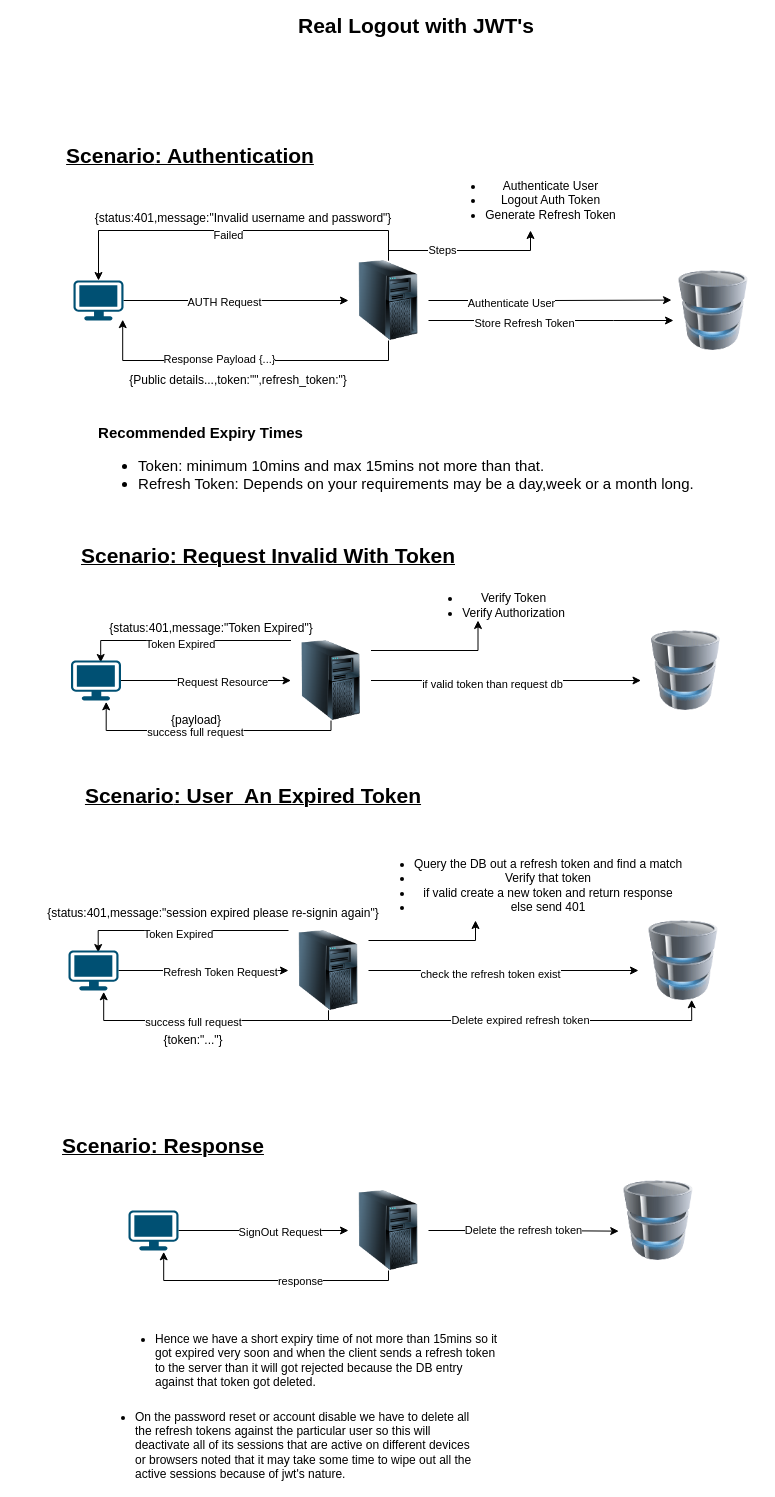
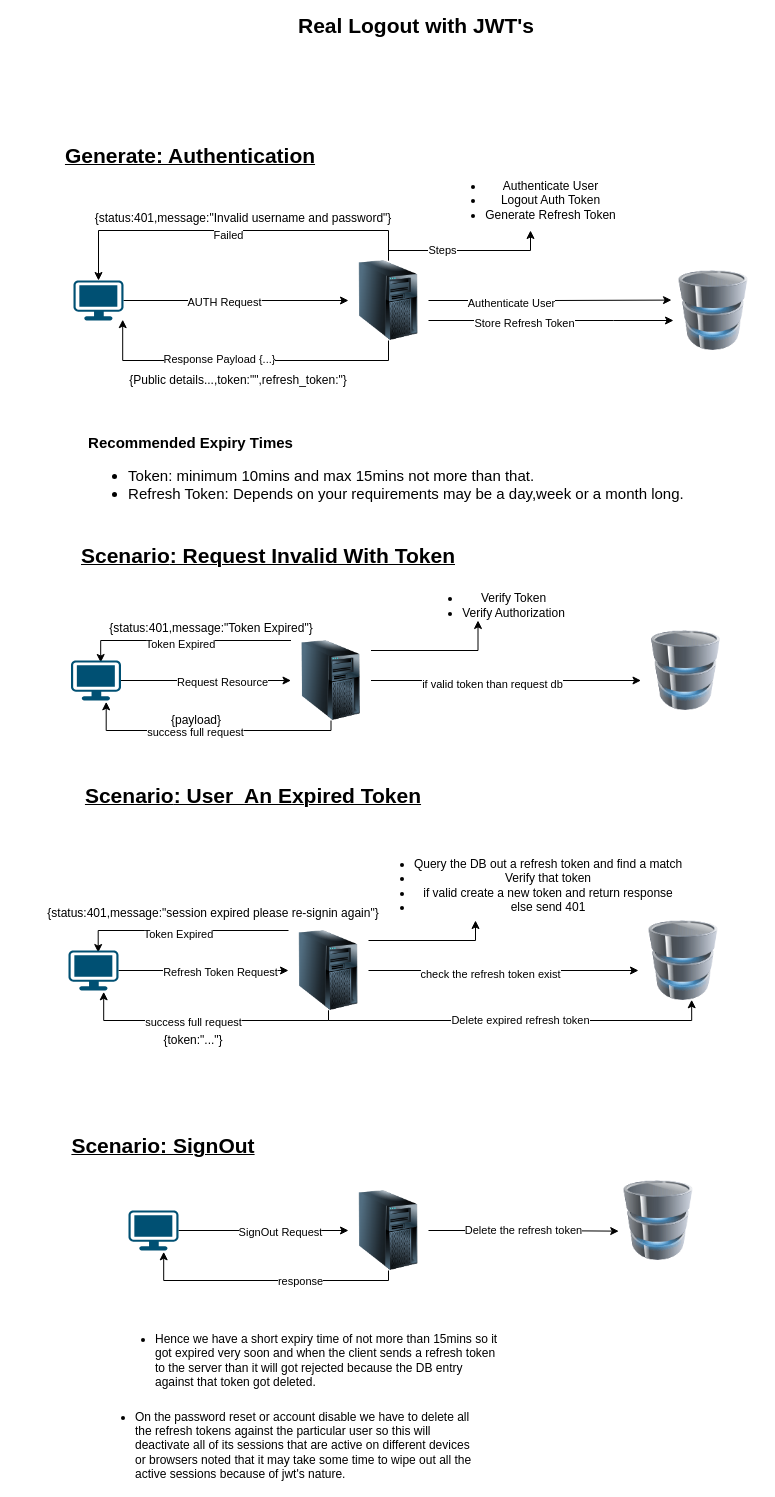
- <mxCell id="65" value="&lt;u&gt;&lt;span style=&quot;font-size: 21px&quot;&gt;&lt;b&gt;Scenario&lt;/b&gt;&lt;/span&gt;&lt;b style=&quot;font-size: 21px&quot;&gt;: Authentication&lt;/b&gt;&lt;/u&gt;" style="text;html=1;strokeColor=none;fillColor=none;align=center;verticalAlign=middle;whiteSpace=wrap;rounded=0;" parent="1" vertex="1"><mxGeometry x="20" y="150" width="340" height="10" as="geometry" /></mxCell>
+ <mxCell id="65" value="&lt;u&gt;&lt;span style=&quot;font-size: 21px&quot;&gt;&lt;b&gt;Generate&lt;/b&gt;&lt;/span&gt;&lt;b style=&quot;font-size: 21px&quot;&gt;: Authentication&lt;/b&gt;&lt;/u&gt;" style="text;html=1;strokeColor=none;fillColor=none;align=center;verticalAlign=middle;whiteSpace=wrap;rounded=0;" parent="1" vertex="1"><mxGeometry x="20" y="150" width="340" height="10" as="geometry" /></mxCell>
- <mxCell id="68" value="&lt;div style=&quot;text-align: left&quot;&gt;&lt;b style=&quot;font-size: 15px&quot;&gt;Recommended Expiry Times&lt;/b&gt;&lt;/div&gt;&lt;font style=&quot;font-size: 15px&quot;&gt;&lt;ul&gt;&lt;li style=&quot;text-align: left&quot;&gt;Token: minimum 10mins&amp;nbsp;and max 15mins not more than that.&lt;/li&gt;&lt;li style=&quot;text-align: left&quot;&gt;Refresh Token: Depends on your requirements may be a day,week or a month long.&amp;nbsp;&lt;/li&gt;&lt;/ul&gt;&lt;/font&gt;" style="text;html=1;strokeColor=none;fillColor=none;align=center;verticalAlign=middle;whiteSpace=wrap;rounded=0;" parent="1" vertex="1"><mxGeometry x="63" y="400" width="670" height="130" as="geometry" /></mxCell>
+ <mxCell id="68" value="&lt;div style=&quot;text-align: left&quot;&gt;&lt;b style=&quot;font-size: 15px&quot;&gt;Recommended Expiry Times&lt;/b&gt;&lt;/div&gt;&lt;font style=&quot;font-size: 15px&quot;&gt;&lt;ul&gt;&lt;li style=&quot;text-align: left&quot;&gt;Token: minimum 10mins&amp;nbsp;and max 15mins not more than that.&lt;/li&gt;&lt;li style=&quot;text-align: left&quot;&gt;Refresh Token: Depends on your requirements may be a day,week or a month long.&amp;nbsp;&lt;/li&gt;&lt;/ul&gt;&lt;/font&gt;" style="text;html=1;strokeColor=none;fillColor=none;align=center;verticalAlign=middle;whiteSpace=wrap;rounded=0;" parent="1" vertex="1"><mxGeometry x="53" y="410" width="670" height="130" as="geometry" /></mxCell>
- <mxCell id="67" value="&lt;u&gt;&lt;span style=&quot;font-size: 21px&quot;&gt;&lt;b&gt;Scenario&lt;/b&gt;&lt;/span&gt;&lt;b style=&quot;font-size: 21px&quot;&gt;: Response&lt;/b&gt;&lt;/u&gt;" style="text;html=1;strokeColor=none;fillColor=none;align=center;verticalAlign=middle;whiteSpace=wrap;rounded=0;" parent="1" vertex="1"><mxGeometry x="38" y="1140" width="250" height="10" as="geometry" /></mxCell>
+ <mxCell id="67" value="&lt;u&gt;&lt;span style=&quot;font-size: 21px&quot;&gt;&lt;b&gt;Scenario&lt;/b&gt;&lt;/span&gt;&lt;b style=&quot;font-size: 21px&quot;&gt;: SignOut&lt;/b&gt;&lt;/u&gt;" style="text;html=1;strokeColor=none;fillColor=none;align=center;verticalAlign=middle;whiteSpace=wrap;rounded=0;" parent="1" vertex="1"><mxGeometry x="38" y="1140" width="250" height="10" as="geometry" /></mxCell>
